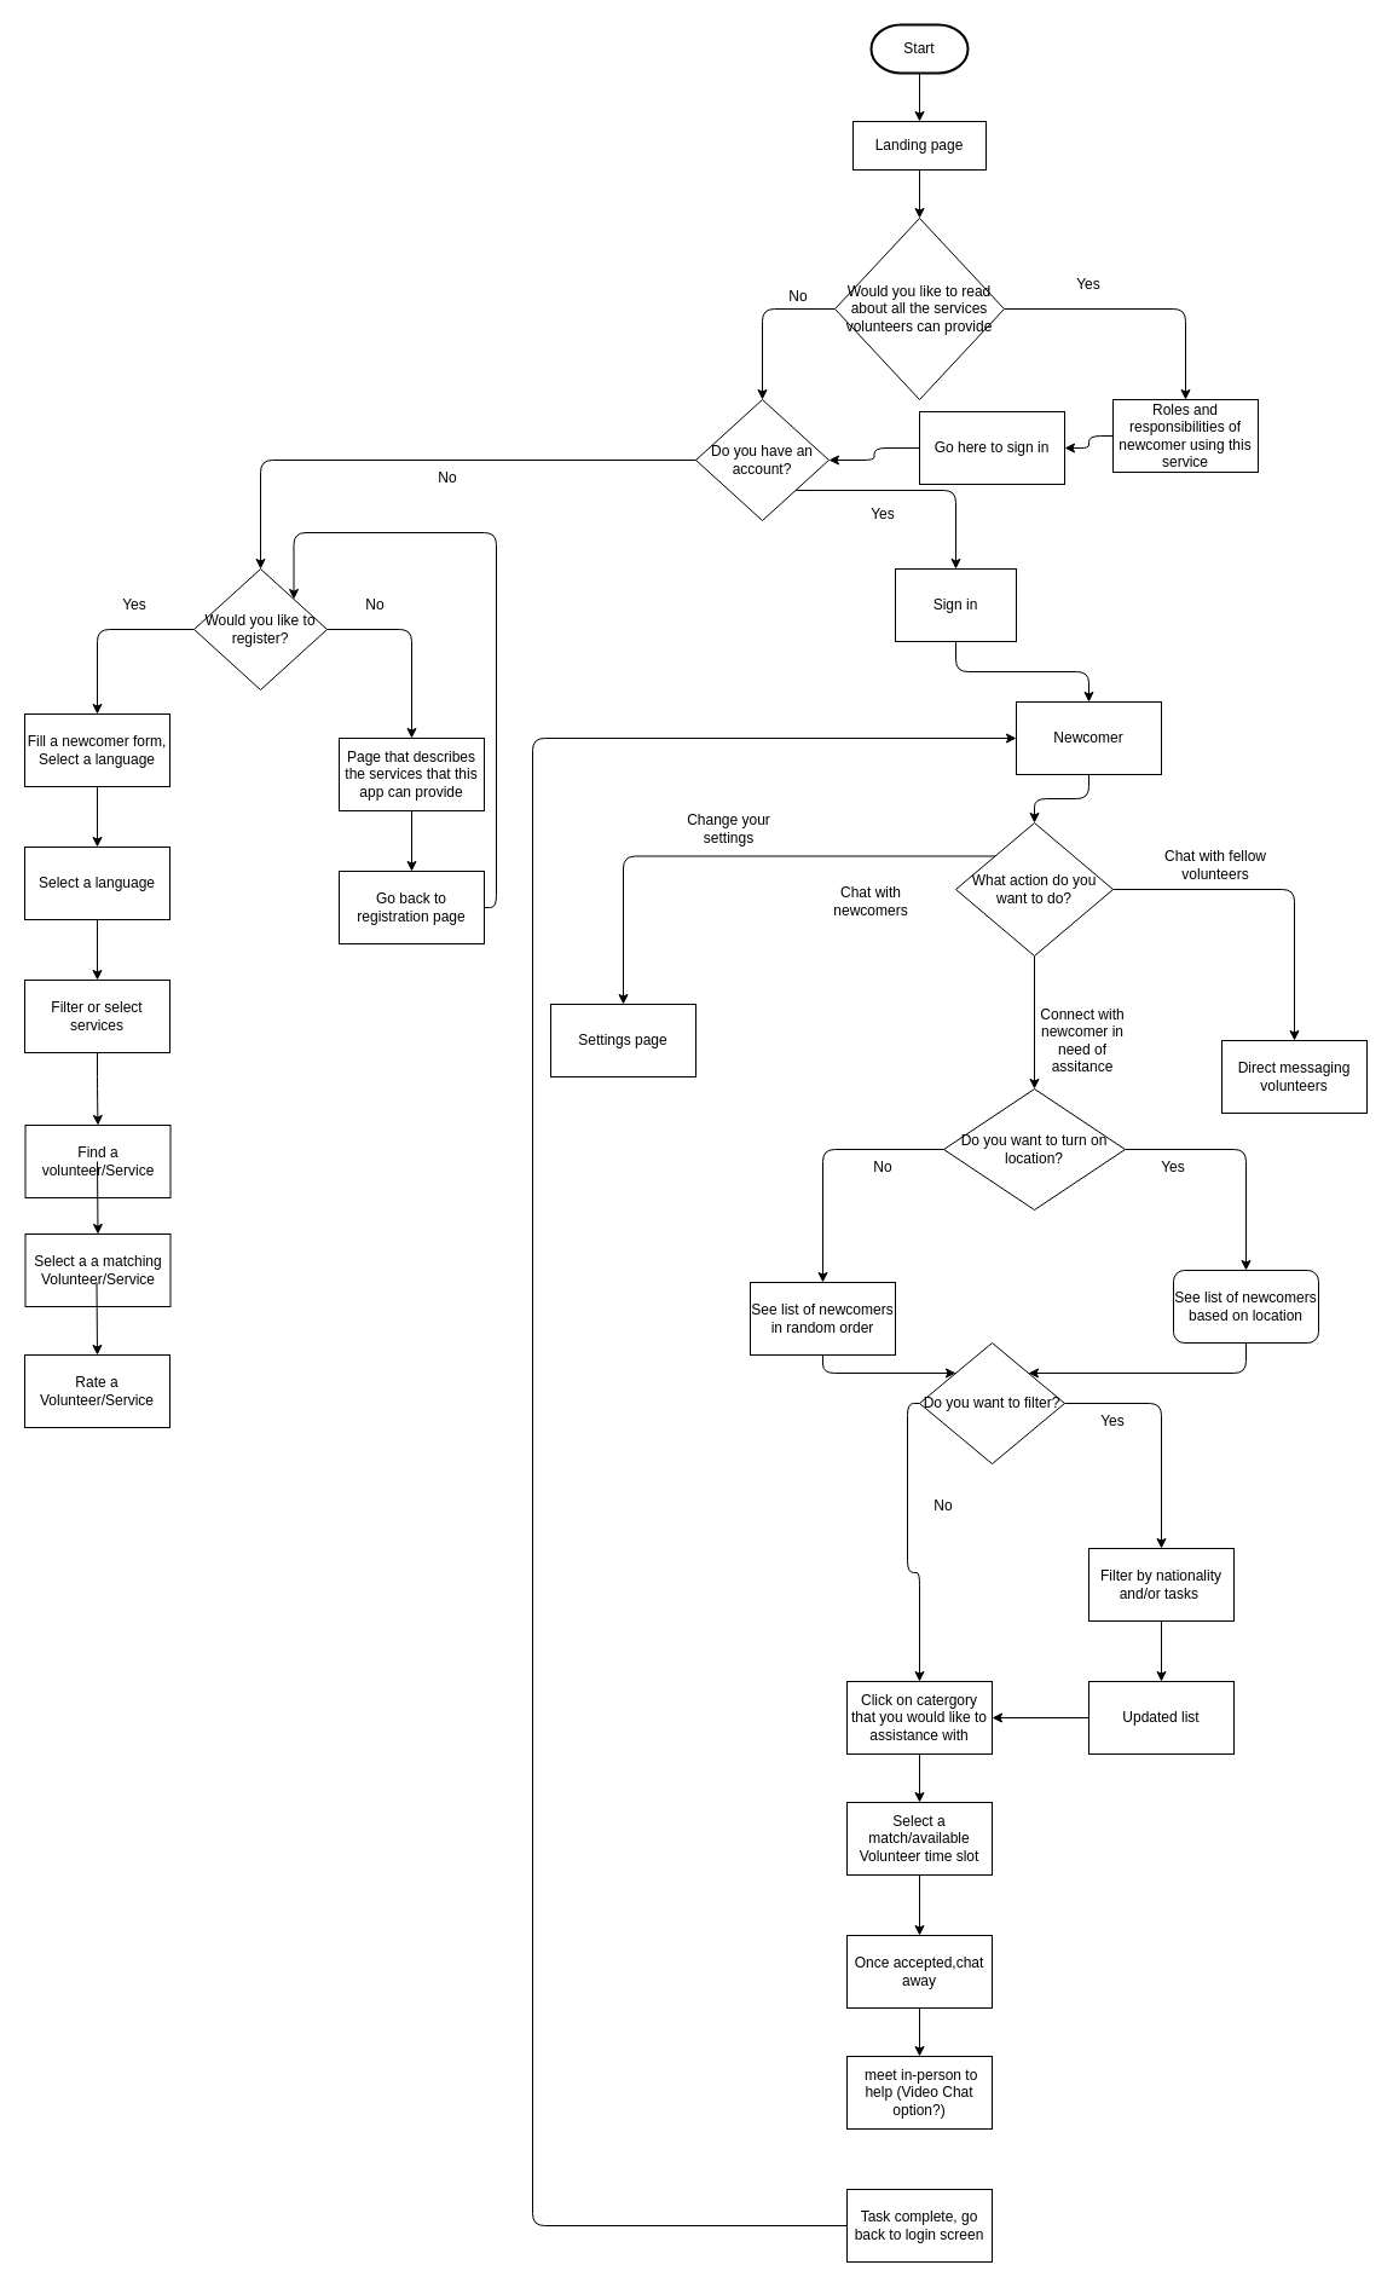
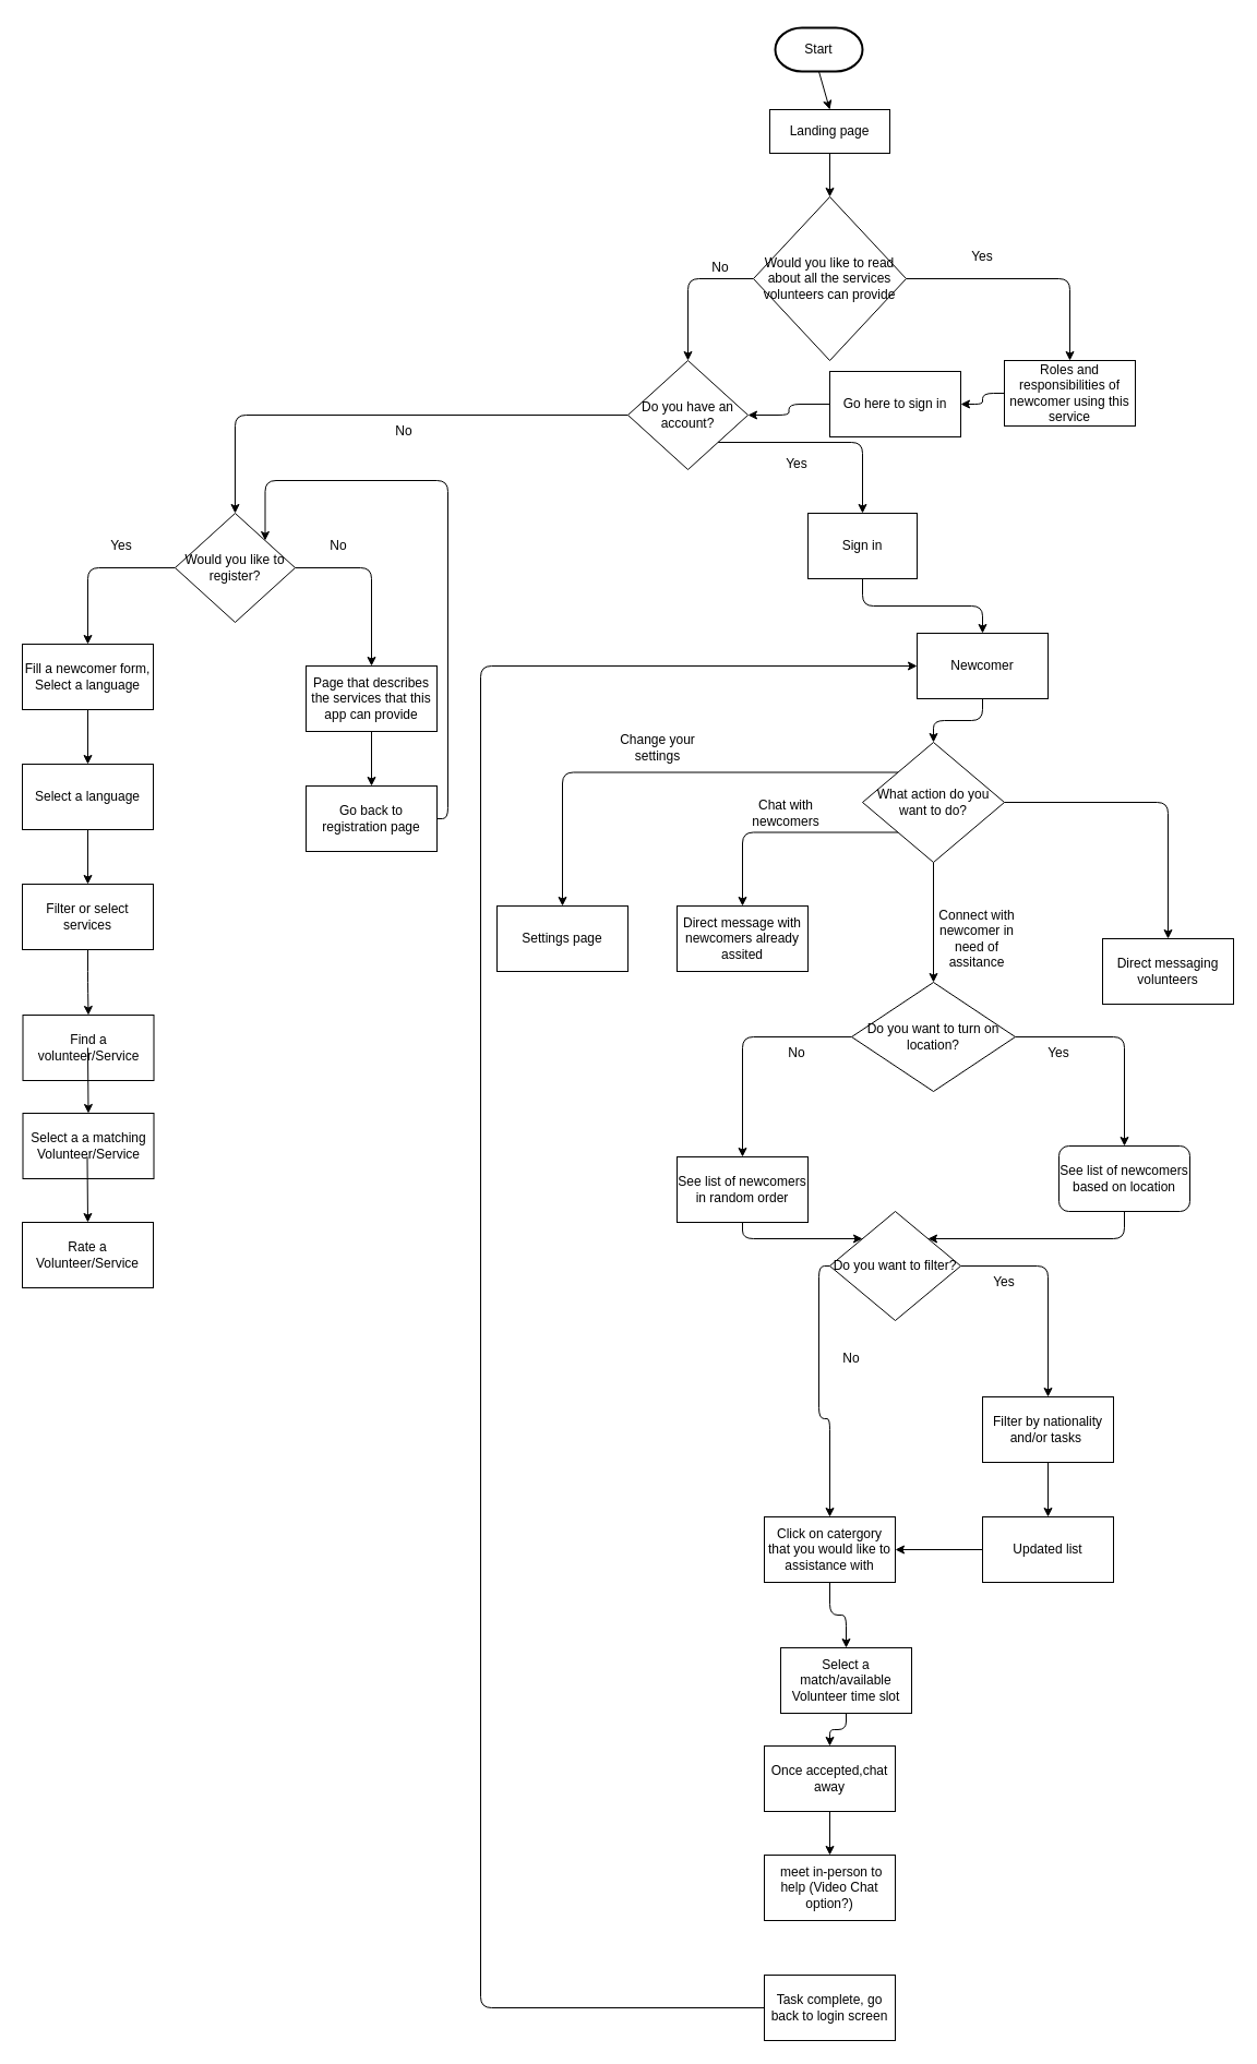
- <mxCell id="3" value="Start" style="strokeWidth=2;html=1;shape=mxgraph.flowchart.terminator;whiteSpace=wrap;" vertex="1" parent="1"><mxGeometry x="720" width="80" height="40" as="geometry" y="20" /></mxCell>
+ <mxCell id="3" value="Start" style="strokeWidth=2;html=1;shape=mxgraph.flowchart.terminator;whiteSpace=wrap;" vertex="1" parent="1"><mxGeometry x="710" y="25" width="80" height="40" as="geometry" /></mxCell>
- <mxCell id="21" value="Chat with fellow volunteers" style="text;html=1;strokeColor=none;fillColor=none;align=center;verticalAlign=middle;whiteSpace=wrap;rounded=0;" vertex="1" parent="1"><mxGeometry x="960" y="690" width="90" height="50" as="geometry" /></mxCell>
+ <mxCell id="17" style="edgeStyle=orthogonalEdgeStyle;html=1;exitX=0;exitY=1;exitDx=0;exitDy=0;entryX=0.5;entryY=0;entryDx=0;entryDy=0;" edge="1" parent="1" source="19" target="50"><mxGeometry relative="1" as="geometry" /></mxCell>
+ <mxCell id="50" value="Direct message with newcomers already assited" style="rounded=0;whiteSpace=wrap;html=1;" vertex="1" parent="1"><mxGeometry x="620" y="830" width="120" height="60" as="geometry" /></mxCell>
- <mxCell id="43" value="Select a match/available Volunteer time slot" style="rounded=0;whiteSpace=wrap;html=1;" vertex="1" parent="1"><mxGeometry x="700" y="1490" width="120" height="60" as="geometry" /></mxCell>
+ <mxCell id="43" value="Select a match/available Volunteer time slot" style="rounded=0;whiteSpace=wrap;html=1;" vertex="1" parent="1"><mxGeometry x="715" y="1510" width="120" height="60" as="geometry" /></mxCell>
